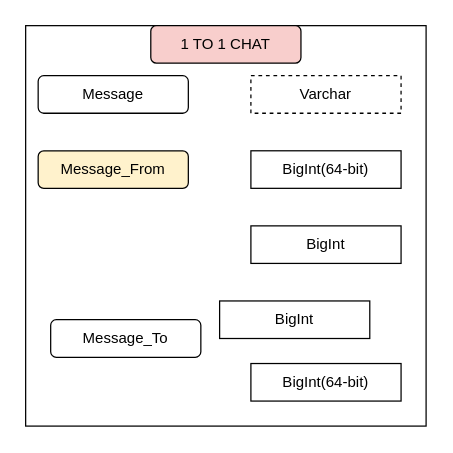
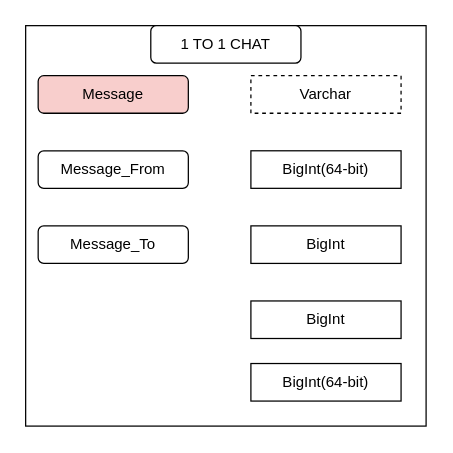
- <mxCell id="11" value="1 TO 1 CHAT" style="rounded=1;whiteSpace=wrap;html=1;fillColor=#f8cecc;" vertex="1" parent="1"><mxGeometry x="120" y="20" width="120" height="30" as="geometry" /></mxCell>
+ <mxCell id="11" value="1 TO 1 CHAT" style="rounded=1;whiteSpace=wrap;html=1;" vertex="1" parent="1"><mxGeometry x="120" y="20" width="120" height="30" as="geometry" /></mxCell>
- <mxCell id="3" value="Message" style="rounded=1;whiteSpace=wrap;html=1;" vertex="1" parent="1"><mxGeometry x="30" y="60" width="120" height="30" as="geometry" /></mxCell>
+ <mxCell id="3" value="Message" style="rounded=1;whiteSpace=wrap;html=1;fillColor=#f8cecc;" vertex="1" parent="1"><mxGeometry x="30" y="60" width="120" height="30" as="geometry" /></mxCell>
- <mxCell id="4" value="Message_From" style="rounded=1;whiteSpace=wrap;html=1;fillColor=#fff2cc;" vertex="1" parent="1"><mxGeometry x="30" y="120" width="120" height="30" as="geometry" /></mxCell>
+ <mxCell id="4" value="Message_From" style="rounded=1;whiteSpace=wrap;html=1;" vertex="1" parent="1"><mxGeometry x="30" y="120" width="120" height="30" as="geometry" /></mxCell>
- <mxCell id="9" value="BigInt" style="rounded=0;whiteSpace=wrap;html=1;" vertex="1" parent="1"><mxGeometry x="175" y="240" width="120" height="30" as="geometry" /></mxCell>
+ <mxCell id="9" value="BigInt" style="rounded=0;whiteSpace=wrap;html=1;" vertex="1" parent="1"><mxGeometry x="200" y="240" width="120" height="30" as="geometry" /></mxCell>
- <mxCell id="5" value="Message_To" style="rounded=1;whiteSpace=wrap;html=1;" vertex="1" parent="1"><mxGeometry x="40" y="255" width="120" height="30" as="geometry" /></mxCell>
+ <mxCell id="5" value="Message_To" style="rounded=1;whiteSpace=wrap;html=1;" vertex="1" parent="1"><mxGeometry x="30" y="180" width="120" height="30" as="geometry" /></mxCell>
